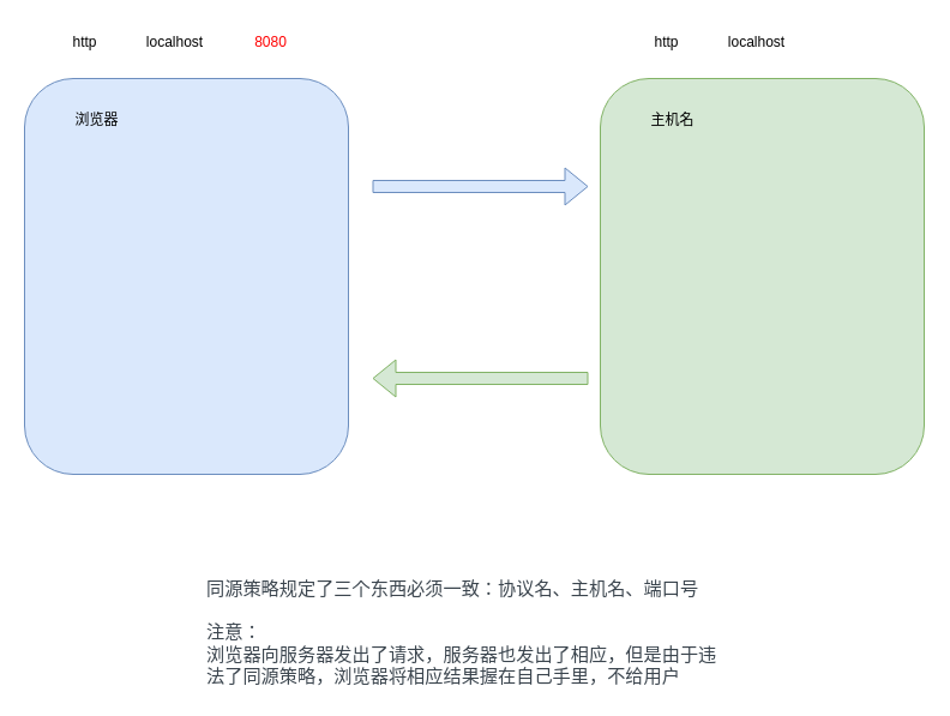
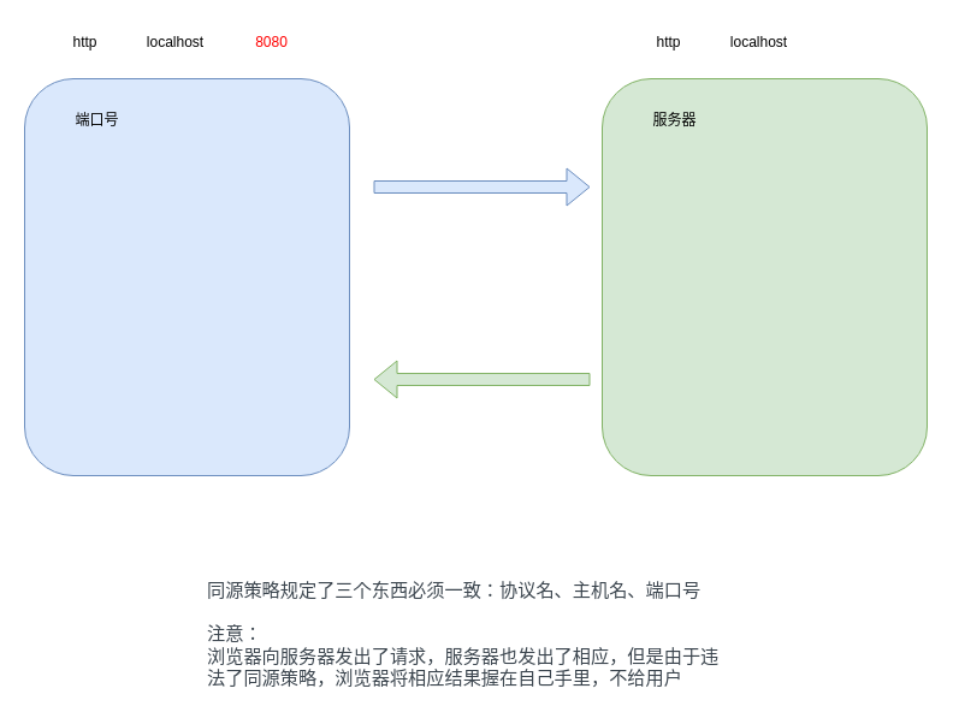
- <mxCell id="4" value="浏览器" style="text;html=1;align=center;verticalAlign=middle;resizable=0;points=[];autosize=1;strokeColor=none;fillColor=none;" vertex="1" parent="1"><mxGeometry x="50" y="85" width="60" height="30" as="geometry" /></mxCell>
+ <mxCell id="4" value="端口号" style="text;html=1;align=center;verticalAlign=middle;resizable=0;points=[];autosize=1;strokeColor=none;fillColor=none;" vertex="1" parent="1"><mxGeometry x="50" y="85" width="60" height="30" as="geometry" /></mxCell>
- <mxCell id="5" value="主机名" style="text;html=1;align=center;verticalAlign=middle;resizable=0;points=[];autosize=1;strokeColor=none;fillColor=none;" vertex="1" parent="1"><mxGeometry x="530" y="85" width="60" height="30" as="geometry" /></mxCell>
+ <mxCell id="5" value="服务器" style="text;html=1;align=center;verticalAlign=middle;resizable=0;points=[];autosize=1;strokeColor=none;fillColor=none;" vertex="1" parent="1"><mxGeometry x="530" y="85" width="60" height="30" as="geometry" /></mxCell>
